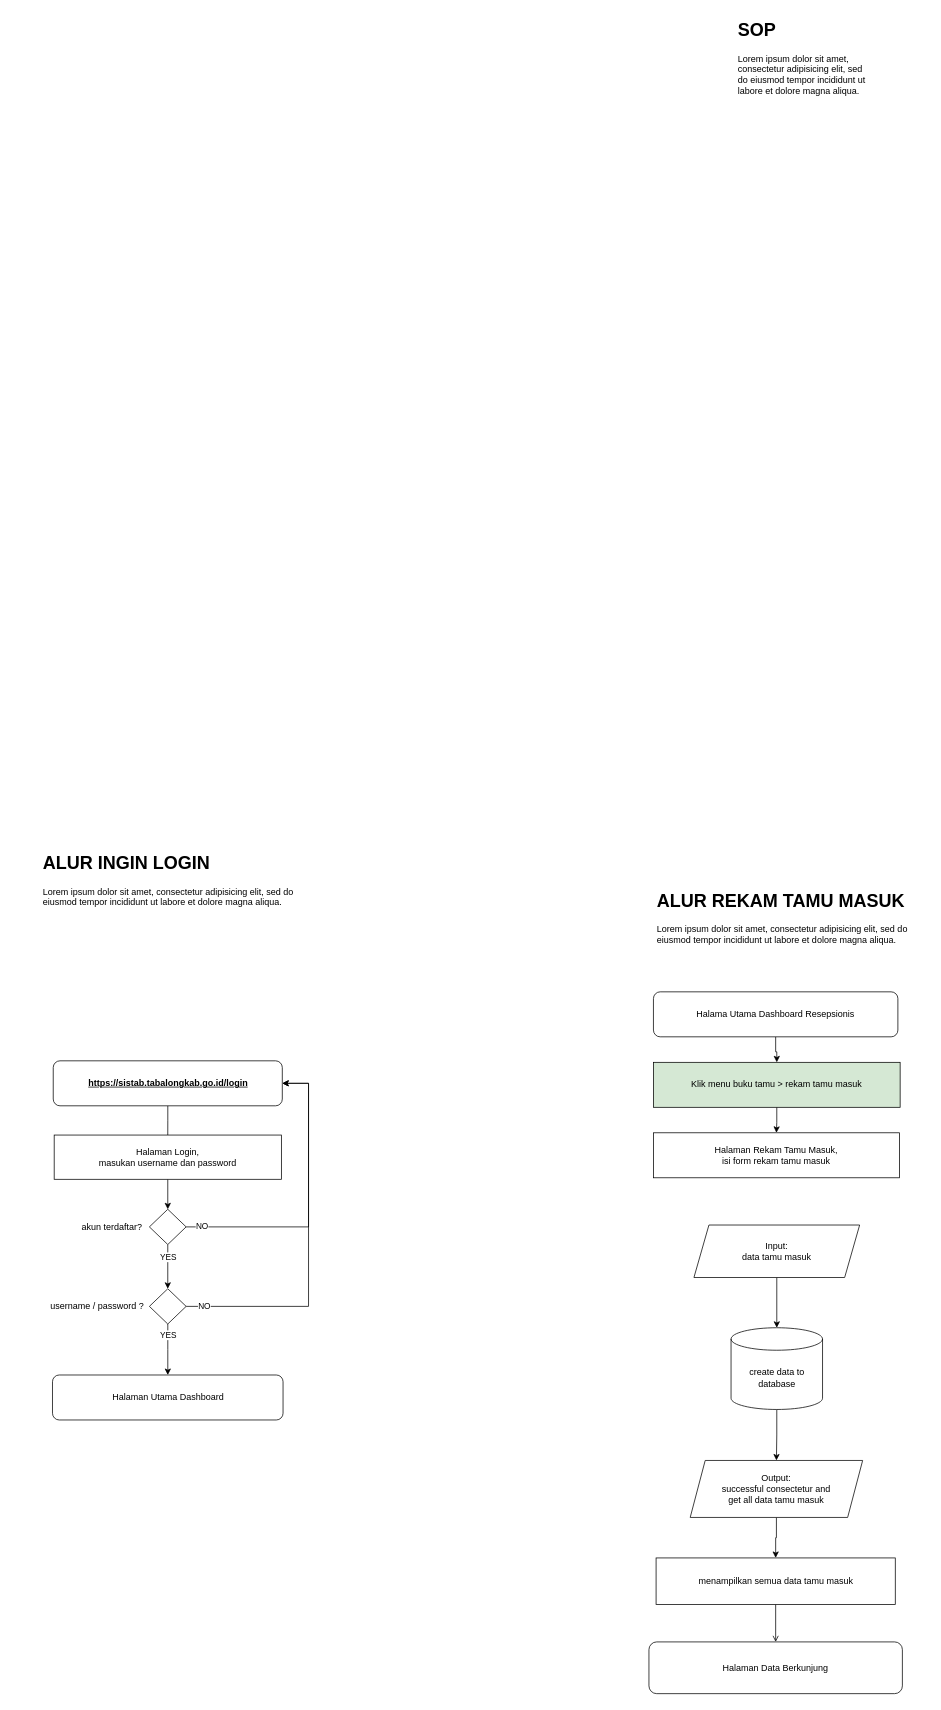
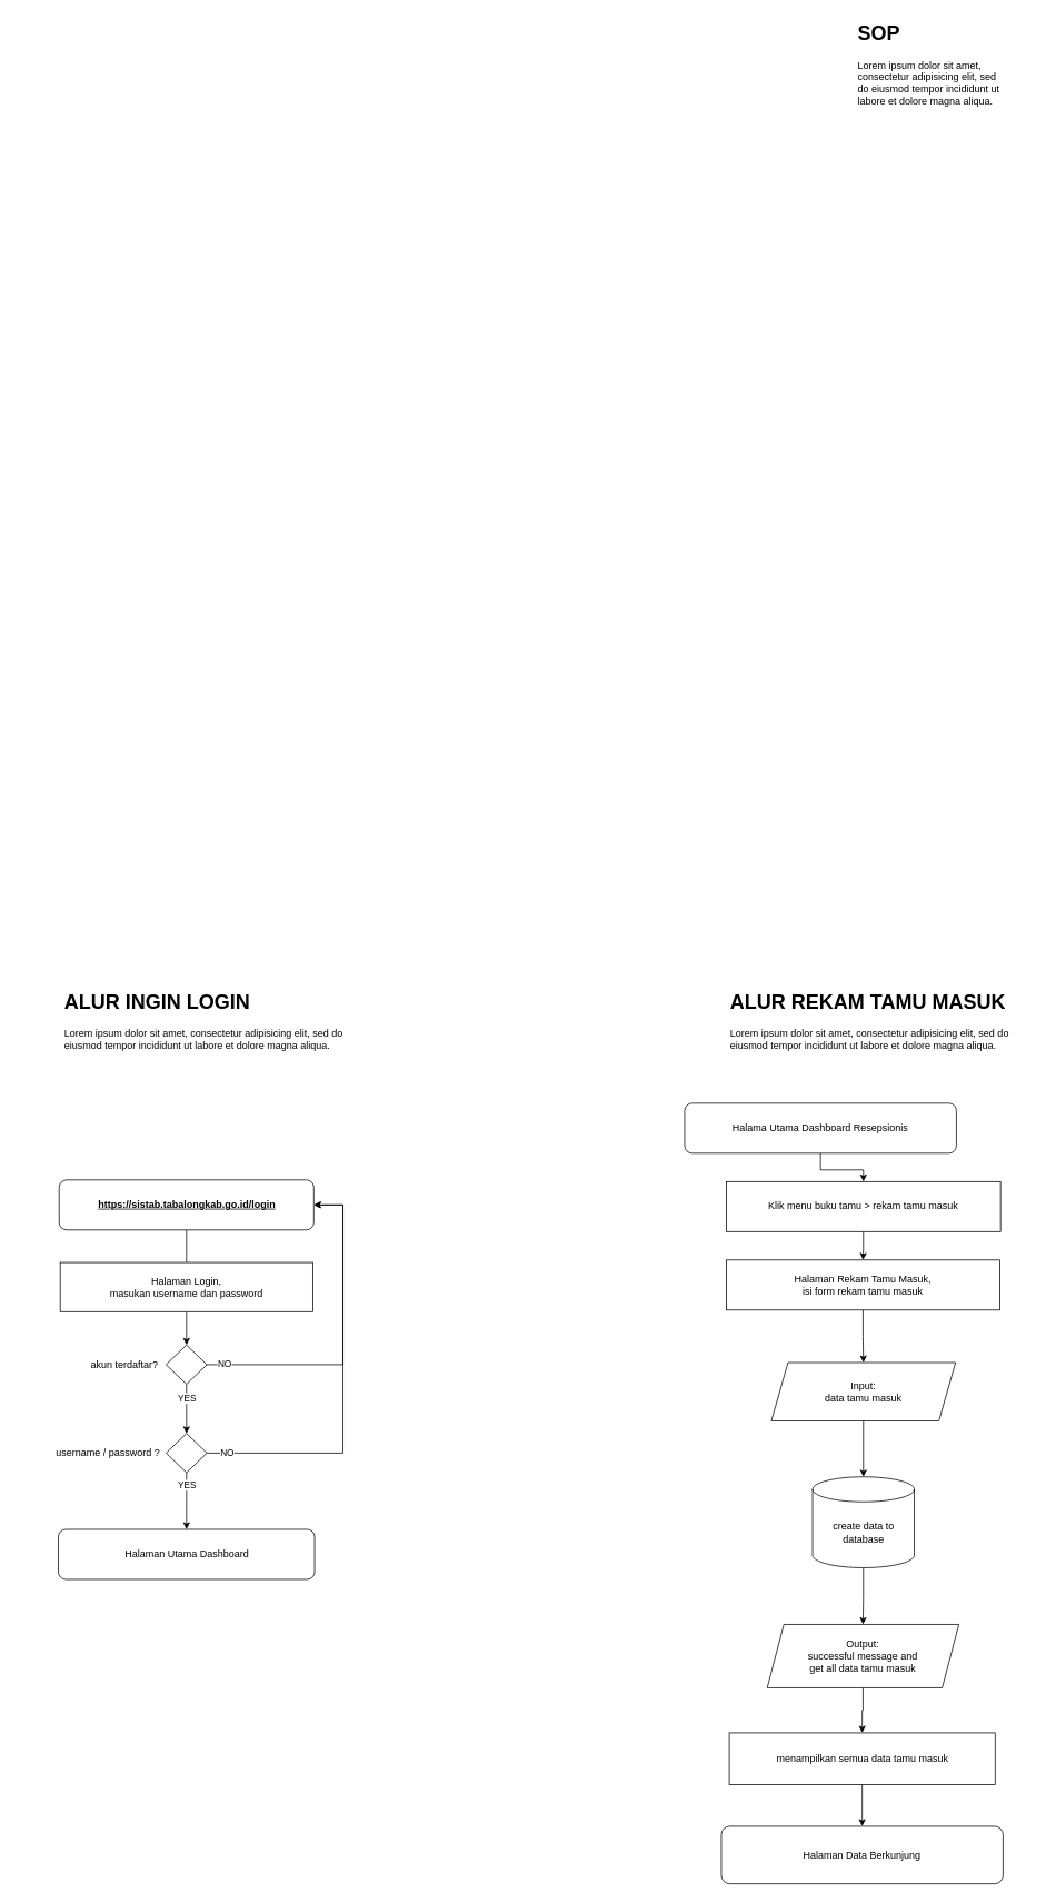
- <mxCell id="36" value="&lt;h1&gt;SOP&lt;/h1&gt;&lt;p&gt;Lorem ipsum dolor sit amet, consectetur adipisicing elit, sed do eiusmod tempor incididunt ut labore et dolore magna aliqua.&lt;/p&gt;" style="text;html=1;strokeColor=none;fillColor=none;spacing=5;spacingTop=-20;whiteSpace=wrap;overflow=hidden;rounded=0;" vertex="1" parent="1"><mxGeometry x="979" y="20" width="190" height="120" as="geometry" /></mxCell>
+ <mxCell id="36" value="&lt;h1&gt;SOP&lt;/h1&gt;&lt;p&gt;Lorem ipsum dolor sit amet, consectetur adipisicing elit, sed do eiusmod tempor incididunt ut labore et dolore magna aliqua.&lt;/p&gt;" style="text;html=1;strokeColor=none;fillColor=none;spacing=5;spacingTop=-20;whiteSpace=wrap;overflow=hidden;rounded=0;" vertex="1" parent="1"><mxGeometry x="1024" y="20" width="190" height="120" as="geometry" /></mxCell>
- <mxCell id="19" value="&lt;h1&gt;ALUR INGIN LOGIN&lt;/h1&gt;&lt;p&gt;Lorem ipsum dolor sit amet, consectetur adipisicing elit, sed do eiusmod tempor incididunt ut labore et dolore magna aliqua.&lt;/p&gt;" style="text;html=1;strokeColor=none;fillColor=none;spacing=5;spacingTop=-20;whiteSpace=wrap;overflow=hidden;rounded=0;" vertex="1" parent="1"><mxGeometry x="51.75" y="1131" width="345.25" height="120" as="geometry" /></mxCell>
+ <mxCell id="19" value="&lt;h1&gt;ALUR INGIN LOGIN&lt;/h1&gt;&lt;p&gt;Lorem ipsum dolor sit amet, consectetur adipisicing elit, sed do eiusmod tempor incididunt ut labore et dolore magna aliqua.&lt;/p&gt;" style="text;html=1;strokeColor=none;fillColor=none;spacing=5;spacingTop=-20;whiteSpace=wrap;overflow=hidden;rounded=0;" vertex="1" parent="1"><mxGeometry x="71.75" y="1181" width="345.25" height="120" as="geometry" /></mxCell>
- <mxCell id="22" value="Halama Utama Dashboard Resepsionis" style="rounded=1;whiteSpace=wrap;html=1;" vertex="1" parent="1"><mxGeometry x="871" y="1322" width="326" height="60" as="geometry" /></mxCell>
+ <mxCell id="22" value="Halama Utama Dashboard Resepsionis" style="rounded=1;whiteSpace=wrap;html=1;" vertex="1" parent="1"><mxGeometry x="821" y="1322" width="326" height="60" as="geometry" /></mxCell>
- <mxCell id="24" value="Klik menu buku tamu &amp;gt; rekam tamu masuk" style="rounded=0;whiteSpace=wrap;html=1;fillColor=#d5e8d4;" vertex="1" parent="1"><mxGeometry x="871" y="1416" width="329" height="60" as="geometry" /></mxCell>
+ <mxCell id="24" value="Klik menu buku tamu &amp;gt; rekam tamu masuk" style="rounded=0;whiteSpace=wrap;html=1;" vertex="1" parent="1"><mxGeometry x="871" y="1416" width="329" height="60" as="geometry" /></mxCell>
+ <mxCell id="25" style="edgeStyle=orthogonalEdgeStyle;rounded=0;orthogonalLoop=1;jettySize=auto;html=1;" edge="1" parent="1" source="26" target="28"><mxGeometry relative="1" as="geometry" /></mxCell>
- <mxCell id="32" value="Output:&lt;br&gt;successful consectetur and&lt;br&gt;get all data tamu masuk" style="shape=parallelogram;perimeter=parallelogramPerimeter;whiteSpace=wrap;html=1;fixedSize=1;" vertex="1" parent="1"><mxGeometry x="920" y="1947" width="230" height="76" as="geometry" /></mxCell>
+ <mxCell id="32" value="Output:&lt;br&gt;successful message and&lt;br&gt;get all data tamu masuk" style="shape=parallelogram;perimeter=parallelogramPerimeter;whiteSpace=wrap;html=1;fixedSize=1;" vertex="1" parent="1"><mxGeometry x="920" y="1947" width="230" height="76" as="geometry" /></mxCell>
- <mxCell id="33" style="edgeStyle=orthogonalEdgeStyle;rounded=0;orthogonalLoop=1;jettySize=auto;html=1;endArrow=open;" edge="1" parent="1" source="34" target="35"><mxGeometry relative="1" as="geometry" /></mxCell>
+ <mxCell id="33" style="edgeStyle=orthogonalEdgeStyle;rounded=0;orthogonalLoop=1;jettySize=auto;html=1;" edge="1" parent="1" source="34" target="35"><mxGeometry relative="1" as="geometry" /></mxCell>
